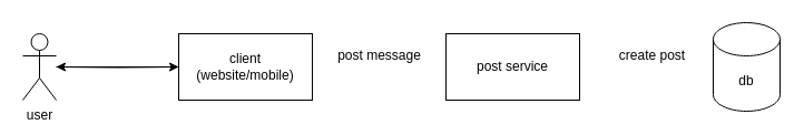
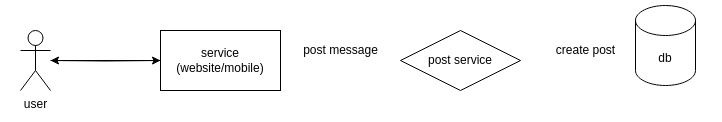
- <mxCell id="5" value="client&lt;br&gt;(website/mobile)" style="rounded=0;whiteSpace=wrap;html=1;" parent="1" vertex="1"><mxGeometry x="160" y="30" width="120" height="60" as="geometry" /></mxCell>
+ <mxCell id="5" value="service&lt;br&gt;(website/mobile)" style="rounded=0;whiteSpace=wrap;html=1;" parent="1" vertex="1"><mxGeometry x="160" y="30" width="120" height="60" as="geometry" /></mxCell>
- <mxCell id="2" value="post service" style="rounded=0;whiteSpace=wrap;html=1;" parent="1" vertex="1"><mxGeometry x="400" y="30" width="120" height="60" as="geometry" /></mxCell>
+ <mxCell id="2" value="post service" style="rhombus;whiteSpace=wrap;html=1;" parent="1" vertex="1"><mxGeometry x="400" y="30" width="120" height="60" as="geometry" /></mxCell>
- <mxCell id="3" value="db" style="shape=cylinder3;whiteSpace=wrap;html=1;boundedLbl=1;backgroundOutline=1;size=15;" parent="1" vertex="1"><mxGeometry x="640" y="20" width="60" height="80" as="geometry" /></mxCell>
+ <mxCell id="3" value="db" style="shape=cylinder3;whiteSpace=wrap;html=1;boundedLbl=1;backgroundOutline=1;size=15;" parent="1" vertex="1"><mxGeometry x="635" y="5" width="60" height="80" as="geometry" /></mxCell>
